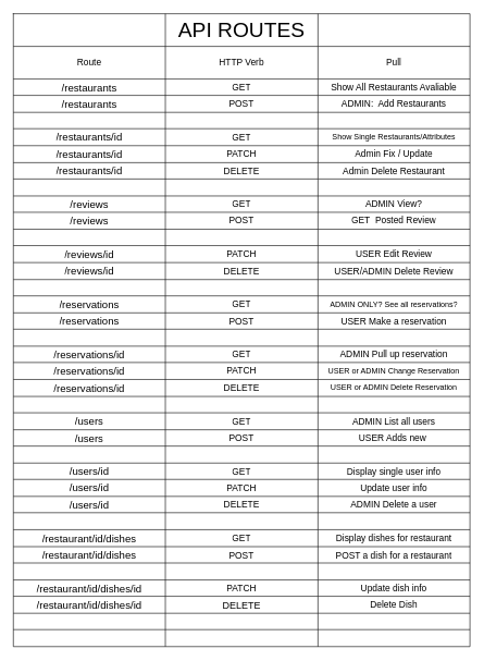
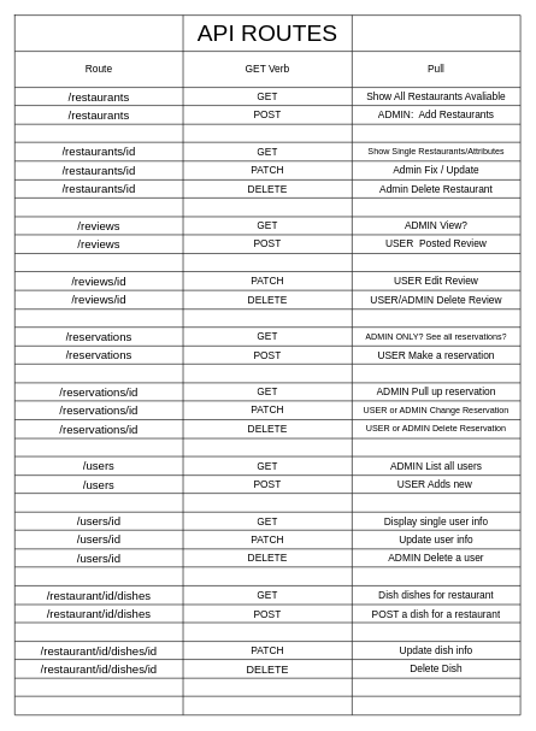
- <mxCell id="9" value="&lt;font style=&quot;font-size: 14px;&quot;&gt;HTTP Verb&lt;/font&gt;" style="shape=partialRectangle;html=1;whiteSpace=wrap;connectable=0;fillColor=none;top=0;left=0;bottom=0;right=0;overflow=hidden;" vertex="1" parent="7"><mxGeometry x="233" width="234" height="50" as="geometry"><mxRectangle width="234" height="50" as="alternateBounds" /></mxGeometry></mxCell>
+ <mxCell id="9" value="&lt;font style=&quot;font-size: 14px;&quot;&gt;GET Verb&lt;/font&gt;" style="shape=partialRectangle;html=1;whiteSpace=wrap;connectable=0;fillColor=none;top=0;left=0;bottom=0;right=0;overflow=hidden;" vertex="1" parent="7"><mxGeometry x="233" width="234" height="50" as="geometry"><mxRectangle width="234" height="50" as="alternateBounds" /></mxGeometry></mxCell>
- <mxCell id="46" value="&lt;font style=&quot;font-size: 14px;&quot;&gt;GET&amp;nbsp; Posted Review&lt;/font&gt;" style="shape=partialRectangle;html=1;whiteSpace=wrap;connectable=0;fillColor=none;top=0;left=0;bottom=0;right=0;overflow=hidden;" vertex="1" parent="43"><mxGeometry x="467" width="233" height="26" as="geometry"><mxRectangle width="233" height="26" as="alternateBounds" /></mxGeometry></mxCell>
+ <mxCell id="46" value="&lt;font style=&quot;font-size: 14px;&quot;&gt;USER&amp;nbsp; Posted Review&lt;/font&gt;" style="shape=partialRectangle;html=1;whiteSpace=wrap;connectable=0;fillColor=none;top=0;left=0;bottom=0;right=0;overflow=hidden;" vertex="1" parent="43"><mxGeometry x="467" width="233" height="26" as="geometry"><mxRectangle width="233" height="26" as="alternateBounds" /></mxGeometry></mxCell>
- <mxCell id="122" value="Display dishes for restaurant" style="shape=partialRectangle;html=1;whiteSpace=wrap;connectable=0;fillColor=none;top=0;left=0;bottom=0;right=0;overflow=hidden;fontSize=14;" vertex="1" parent="119"><mxGeometry x="467" width="233" height="26" as="geometry"><mxRectangle width="233" height="26" as="alternateBounds" /></mxGeometry></mxCell>
+ <mxCell id="122" value="Dish dishes for restaurant" style="shape=partialRectangle;html=1;whiteSpace=wrap;connectable=0;fillColor=none;top=0;left=0;bottom=0;right=0;overflow=hidden;fontSize=14;" vertex="1" parent="119"><mxGeometry x="467" width="233" height="26" as="geometry"><mxRectangle width="233" height="26" as="alternateBounds" /></mxGeometry></mxCell>
